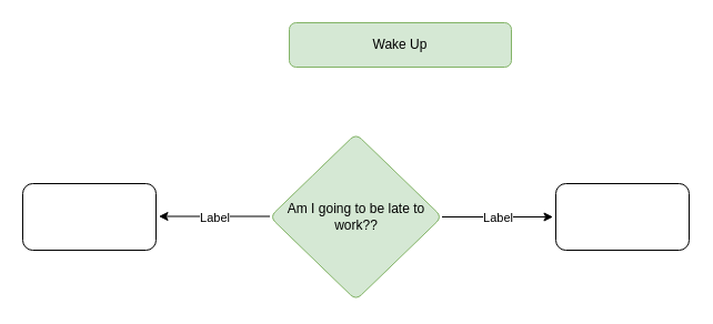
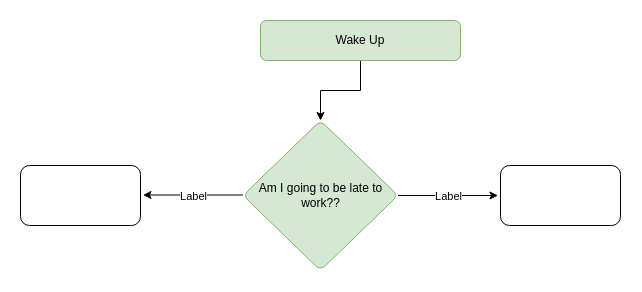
+ <mxCell id="2" value="" style="edgeStyle=orthogonalEdgeStyle;rounded=0;orthogonalLoop=1;jettySize=auto;html=1;" edge="1" parent="1" source="3" target="4"><mxGeometry relative="1" as="geometry" /></mxCell>
